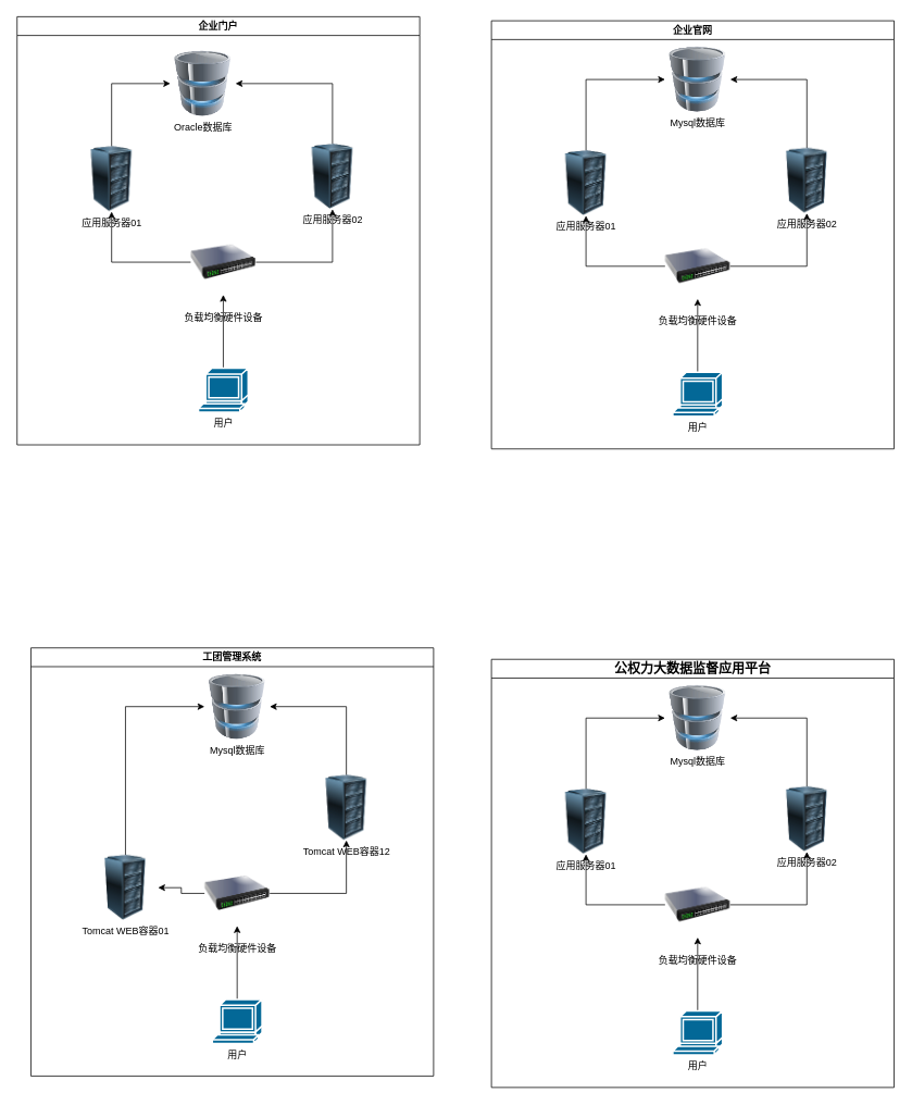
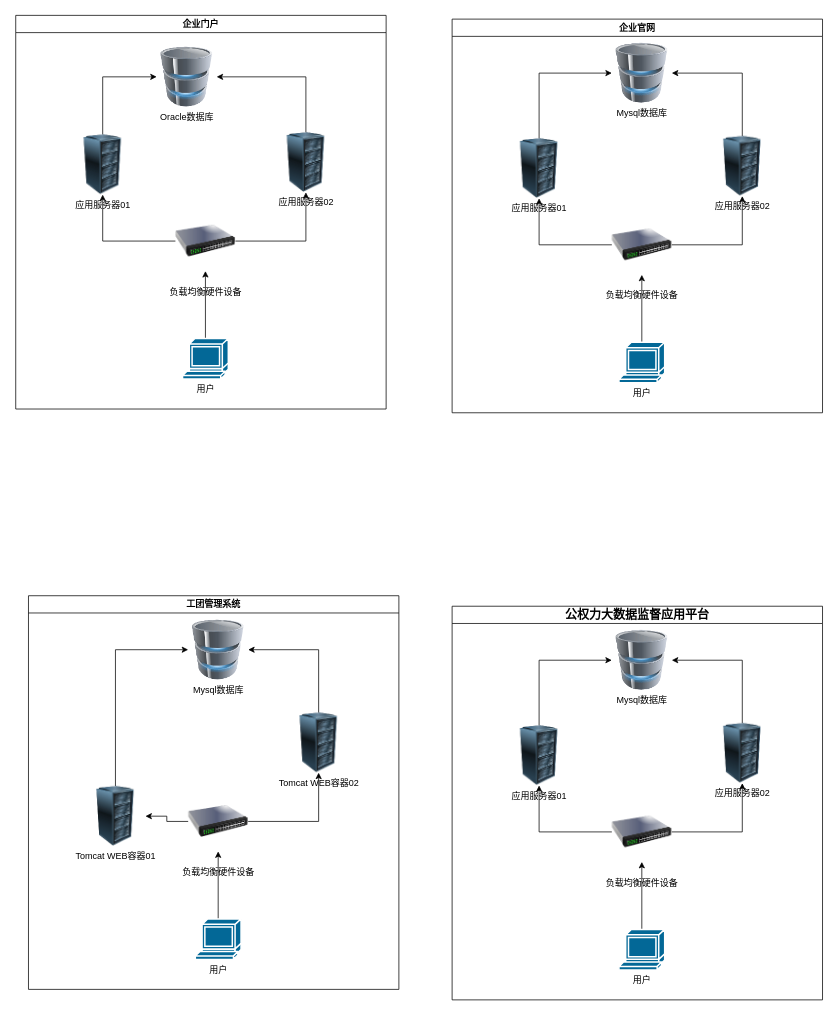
- <mxCell id="28" value="Tomcat&amp;nbsp;WEB容器12" style="image;html=1;image=img/lib/clip_art/computers/Server_Rack_128x128.png" vertex="1" parent="24"><mxGeometry x="347" y="156" width="80" height="80" as="geometry" /></mxCell>
+ <mxCell id="28" value="Tomcat&amp;nbsp;WEB容器02" style="image;html=1;image=img/lib/clip_art/computers/Server_Rack_128x128.png" vertex="1" parent="24"><mxGeometry x="347" y="156" width="80" height="80" as="geometry" /></mxCell>
